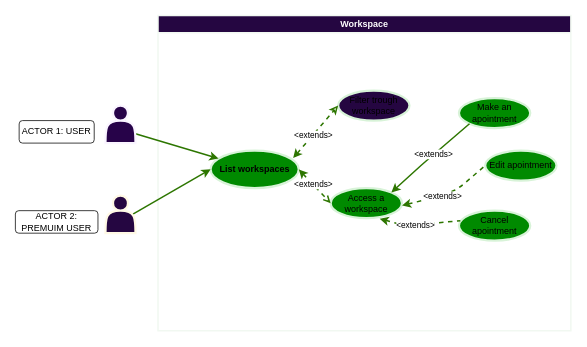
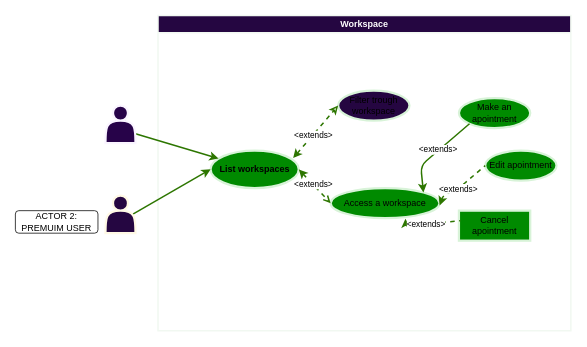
- <mxCell id="19" value="ACTOR 1: USER" style="rounded=1;whiteSpace=wrap;html=1;" parent="2" vertex="1"><mxGeometry x="-185" y="140" width="100" height="30" as="geometry" /></mxCell>
- <mxCell id="4" value="&lt;font color=&quot;#000000&quot;&gt;Access a workspace&lt;/font&gt;" style="ellipse;whiteSpace=wrap;html=1;align=center;newEdgeStyle={&quot;edgeStyle&quot;:&quot;entityRelationEdgeStyle&quot;,&quot;startArrow&quot;:&quot;none&quot;,&quot;endArrow&quot;:&quot;none&quot;,&quot;segment&quot;:10,&quot;curved&quot;:1,&quot;sourcePerimeterSpacing&quot;:0,&quot;targetPerimeterSpacing&quot;:0};treeFolding=1;treeMoving=1;fillColor=#008a00;fontColor=#ffffff;strokeColor=#d8f3d8;strokeWidth=3;" parent="2" vertex="1"><mxGeometry x="230" y="230" width="95" height="40" as="geometry" /></mxCell>
+ <mxCell id="4" value="&lt;font color=&quot;#000000&quot;&gt;Access a workspace&lt;/font&gt;" style="ellipse;whiteSpace=wrap;html=1;align=center;newEdgeStyle={&quot;edgeStyle&quot;:&quot;entityRelationEdgeStyle&quot;,&quot;startArrow&quot;:&quot;none&quot;,&quot;endArrow&quot;:&quot;none&quot;,&quot;segment&quot;:10,&quot;curved&quot;:1,&quot;sourcePerimeterSpacing&quot;:0,&quot;targetPerimeterSpacing&quot;:0};treeFolding=1;treeMoving=1;fillColor=#008a00;fontColor=#ffffff;strokeColor=#d8f3d8;strokeWidth=3;" parent="2" vertex="1"><mxGeometry x="230" y="230" width="145" height="40" as="geometry" /></mxCell>
- <mxCell id="9" value="&lt;font color=&quot;#000000&quot;&gt;Cancel apointment&lt;/font&gt;" style="ellipse;whiteSpace=wrap;html=1;align=center;newEdgeStyle={&quot;edgeStyle&quot;:&quot;entityRelationEdgeStyle&quot;,&quot;startArrow&quot;:&quot;none&quot;,&quot;endArrow&quot;:&quot;none&quot;,&quot;segment&quot;:10,&quot;curved&quot;:1,&quot;sourcePerimeterSpacing&quot;:0,&quot;targetPerimeterSpacing&quot;:0};treeFolding=1;treeMoving=1;fillColor=#008a00;fontColor=#ffffff;strokeColor=#d8f3d8;strokeWidth=3;" parent="2" vertex="1"><mxGeometry x="400.88" y="260" width="95" height="40" as="geometry" /></mxCell>
+ <mxCell id="9" value="&lt;font color=&quot;#000000&quot;&gt;Cancel apointment&lt;/font&gt;" style="whiteSpace=wrap;html=1;align=center;newEdgeStyle={&quot;edgeStyle&quot;:&quot;entityRelationEdgeStyle&quot;,&quot;startArrow&quot;:&quot;none&quot;,&quot;endArrow&quot;:&quot;none&quot;,&quot;segment&quot;:10,&quot;curved&quot;:1,&quot;sourcePerimeterSpacing&quot;:0,&quot;targetPerimeterSpacing&quot;:0};treeFolding=1;treeMoving=1;fillColor=#008a00;fontColor=#ffffff;strokeColor=#d8f3d8;strokeWidth=3;rounded=0;" parent="2" vertex="1"><mxGeometry x="400.88" y="260" width="95" height="40" as="geometry" /></mxCell>
